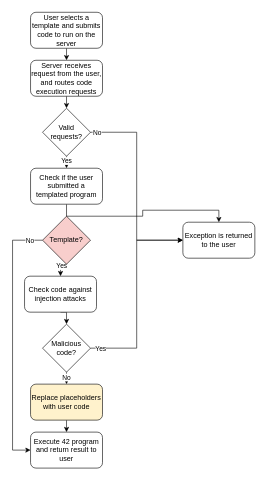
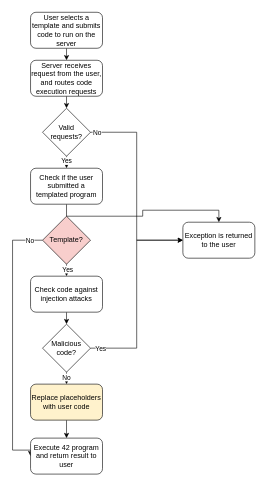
- <mxCell id="18" value="Check code against injection attacks" style="rounded=1;whiteSpace=wrap;html=1;" vertex="1" parent="1"><mxGeometry x="40" y="460" width="120" height="60" as="geometry" /></mxCell>
+ <mxCell id="18" value="Check code against injection attacks" style="rounded=1;whiteSpace=wrap;html=1;" vertex="1" parent="1"><mxGeometry x="50" y="460" width="120" height="60" as="geometry" /></mxCell>
- <mxCell id="21" value="Execute 42 program and return result to user" style="rounded=1;whiteSpace=wrap;html=1;" vertex="1" parent="1"><mxGeometry x="50" y="720" width="120" height="60" as="geometry" /></mxCell>
+ <mxCell id="21" value="Execute 42 program and return result to user" style="rounded=1;whiteSpace=wrap;html=1;" vertex="1" parent="1"><mxGeometry x="50" y="730" width="120" height="60" as="geometry" /></mxCell>
